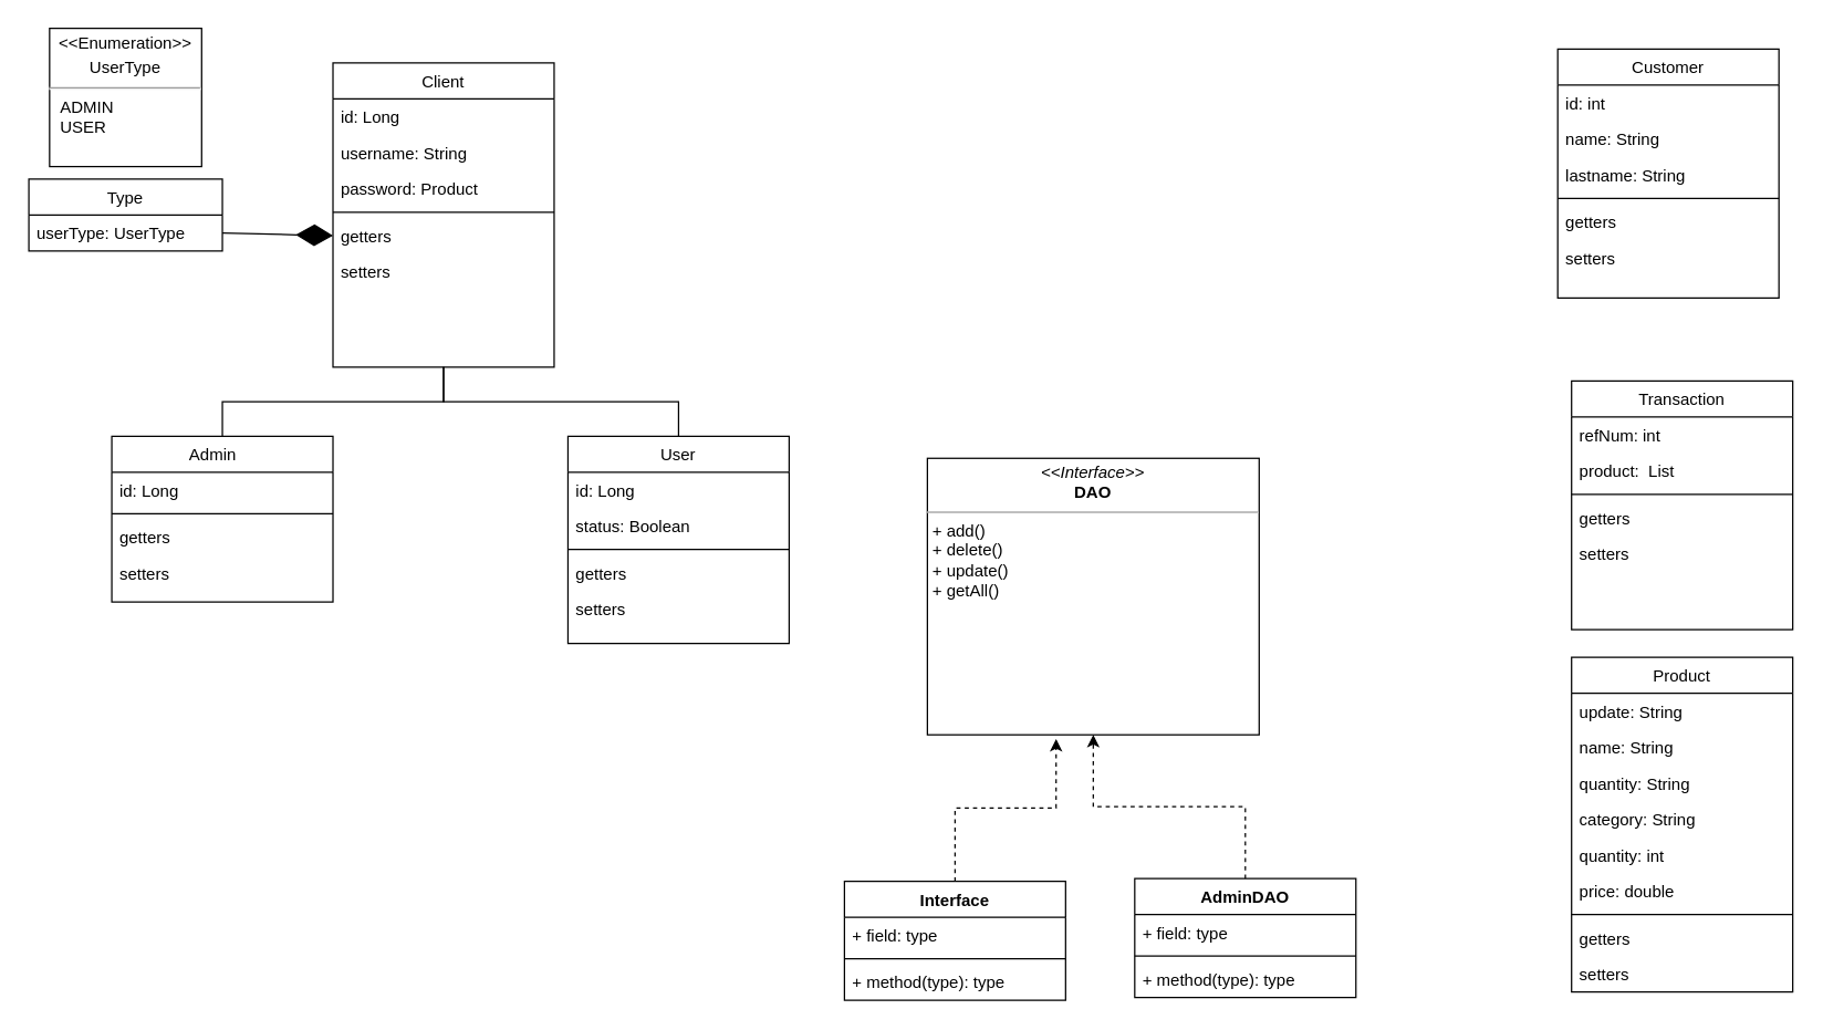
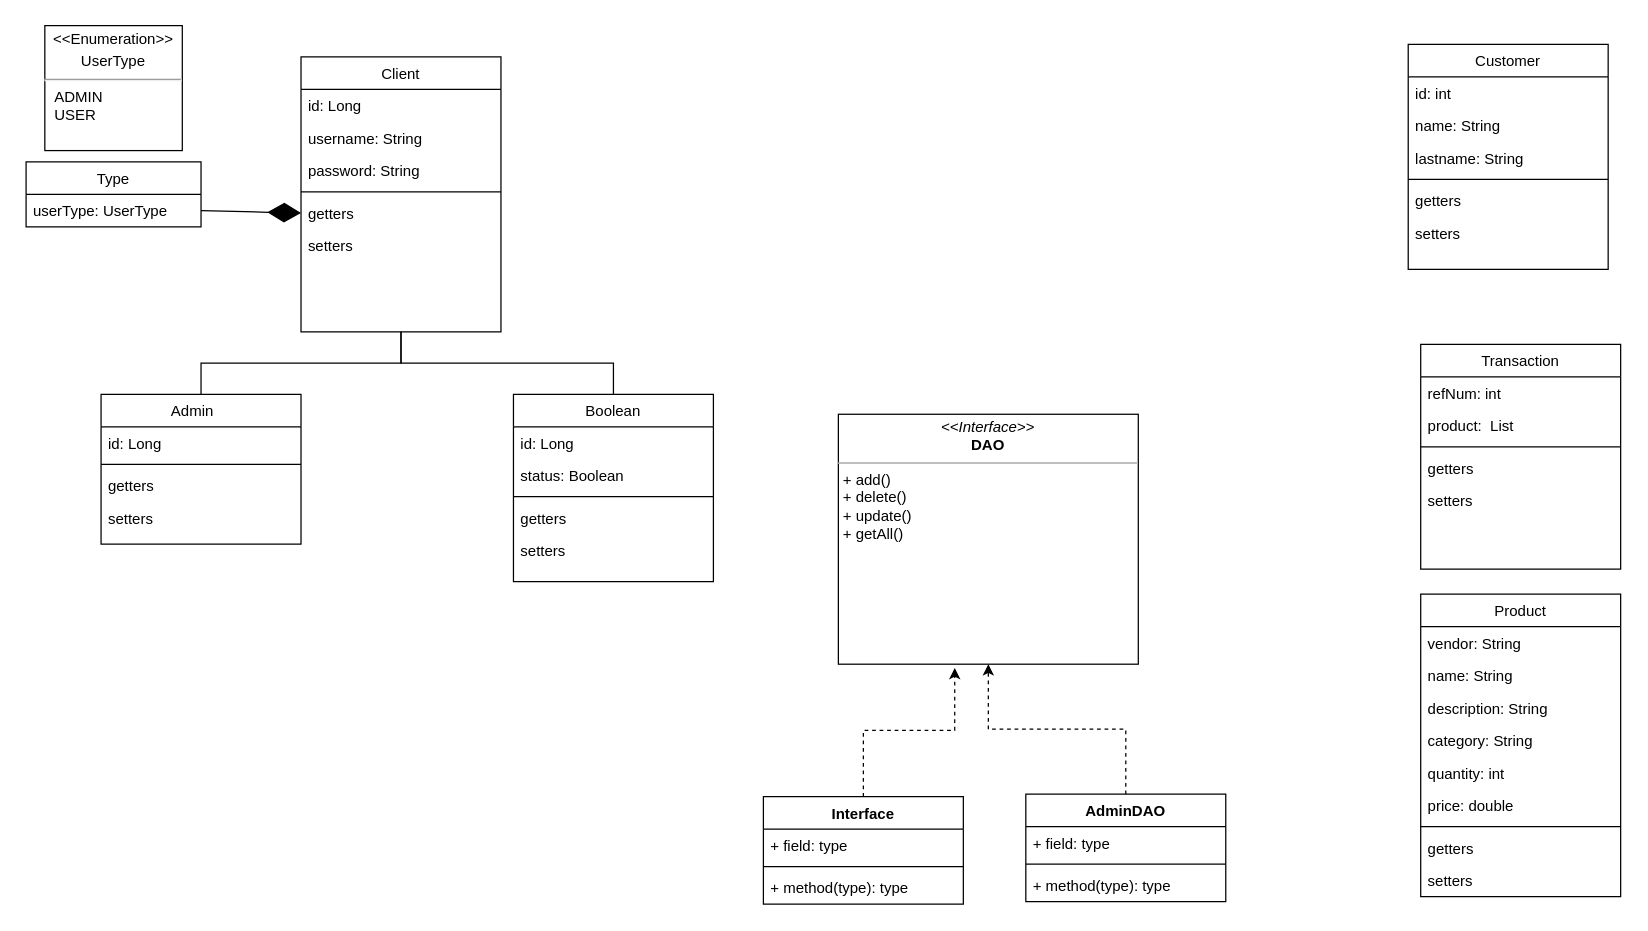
- <mxCell id="5" value="password: Product" style="text;align=left;verticalAlign=top;spacingLeft=4;spacingRight=4;overflow=hidden;rotatable=0;points=[[0,0.5],[1,0.5]];portConstraint=eastwest;rounded=0;shadow=0;html=0;" parent="2" vertex="1"><mxGeometry y="78" width="160" height="26" as="geometry" /></mxCell>
+ <mxCell id="5" value="password: String" style="text;align=left;verticalAlign=top;spacingLeft=4;spacingRight=4;overflow=hidden;rotatable=0;points=[[0,0.5],[1,0.5]];portConstraint=eastwest;rounded=0;shadow=0;html=0;" parent="2" vertex="1"><mxGeometry y="78" width="160" height="26" as="geometry" /></mxCell>
- <mxCell id="24" value="User" style="swimlane;fontStyle=0;align=center;verticalAlign=top;childLayout=stackLayout;horizontal=1;startSize=26;horizontalStack=0;resizeParent=1;resizeLast=0;collapsible=1;marginBottom=0;rounded=0;shadow=0;strokeWidth=1;" parent="1" vertex="1"><mxGeometry x="410" y="315" width="160" height="150" as="geometry"><mxRectangle x="220" y="120" width="160" height="26" as="alternateBounds" /></mxGeometry></mxCell>
+ <mxCell id="24" value="Boolean" style="swimlane;fontStyle=0;align=center;verticalAlign=top;childLayout=stackLayout;horizontal=1;startSize=26;horizontalStack=0;resizeParent=1;resizeLast=0;collapsible=1;marginBottom=0;rounded=0;shadow=0;strokeWidth=1;" parent="1" vertex="1"><mxGeometry x="410" y="315" width="160" height="150" as="geometry"><mxRectangle x="220" y="120" width="160" height="26" as="alternateBounds" /></mxGeometry></mxCell>
- <mxCell id="31" value="update: String" style="text;align=left;verticalAlign=top;spacingLeft=4;spacingRight=4;overflow=hidden;rotatable=0;points=[[0,0.5],[1,0.5]];portConstraint=eastwest;" parent="30" vertex="1"><mxGeometry y="26" width="160" height="26" as="geometry" /></mxCell>
+ <mxCell id="31" value="vendor: String" style="text;align=left;verticalAlign=top;spacingLeft=4;spacingRight=4;overflow=hidden;rotatable=0;points=[[0,0.5],[1,0.5]];portConstraint=eastwest;" parent="30" vertex="1"><mxGeometry y="26" width="160" height="26" as="geometry" /></mxCell>
- <mxCell id="33" value="quantity: String" style="text;align=left;verticalAlign=top;spacingLeft=4;spacingRight=4;overflow=hidden;rotatable=0;points=[[0,0.5],[1,0.5]];portConstraint=eastwest;rounded=0;shadow=0;html=0;" parent="30" vertex="1"><mxGeometry y="78" width="160" height="26" as="geometry" /></mxCell>
+ <mxCell id="33" value="description: String" style="text;align=left;verticalAlign=top;spacingLeft=4;spacingRight=4;overflow=hidden;rotatable=0;points=[[0,0.5],[1,0.5]];portConstraint=eastwest;rounded=0;shadow=0;html=0;" parent="30" vertex="1"><mxGeometry y="78" width="160" height="26" as="geometry" /></mxCell>
